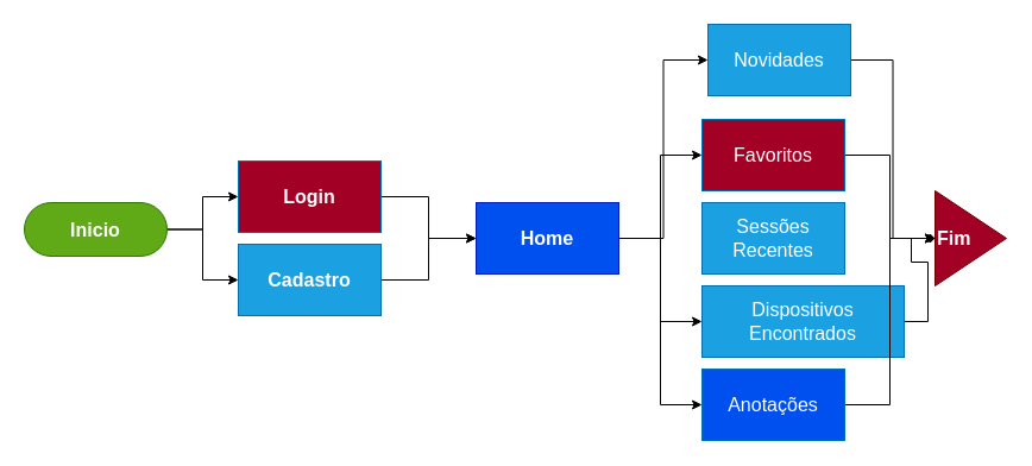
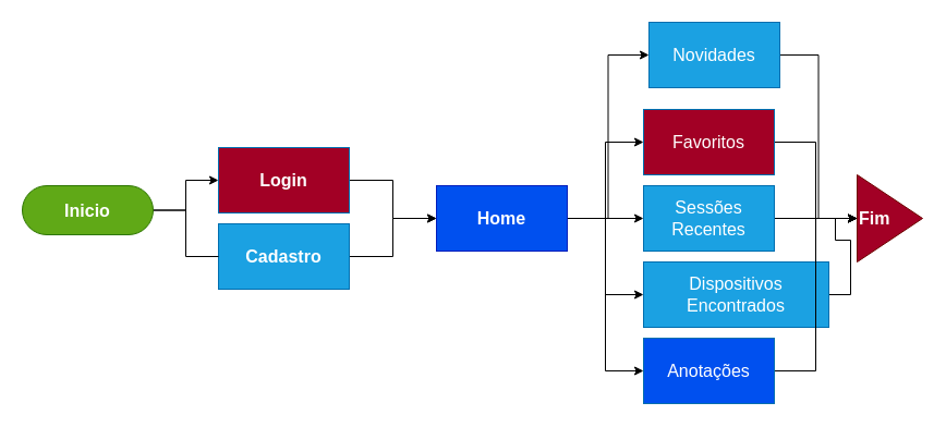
- <mxCell id="14" style="edgeStyle=orthogonalEdgeStyle;rounded=0;orthogonalLoop=1;jettySize=auto;html=1;entryX=0;entryY=0.5;entryDx=0;entryDy=0;fontSize=16;endArrow=diamond;" edge="1" parent="1" source="15" target="22"><mxGeometry relative="1" as="geometry" /></mxCell>
+ <mxCell id="14" style="edgeStyle=orthogonalEdgeStyle;rounded=0;orthogonalLoop=1;jettySize=auto;html=1;entryX=0;entryY=0.5;entryDx=0;entryDy=0;fontSize=16;" edge="1" parent="1" source="15" target="22"><mxGeometry relative="1" as="geometry" /></mxCell>
+ <mxCell id="8" style="edgeStyle=orthogonalEdgeStyle;rounded=0;orthogonalLoop=1;jettySize=auto;html=1;entryX=0;entryY=0.5;entryDx=0;entryDy=0;" edge="1" parent="1" source="11" target="17"><mxGeometry relative="1" as="geometry" /></mxCell>
+ <mxCell id="16" style="edgeStyle=orthogonalEdgeStyle;rounded=0;orthogonalLoop=1;jettySize=auto;html=1;entryX=0;entryY=0.5;entryDx=0;entryDy=0;fontSize=16;" edge="1" parent="1" source="17" target="22"><mxGeometry relative="1" as="geometry" /></mxCell>
- <mxCell id="24" style="edgeStyle=orthogonalEdgeStyle;rounded=0;orthogonalLoop=1;jettySize=auto;html=1;entryX=0;entryY=0.5;entryDx=0;entryDy=0;fontSize=16;fontStyle=1" edge="1" parent="1" source="25" target="5"><mxGeometry relative="1" as="geometry" /></mxCell>
+ <mxCell id="24" style="edgeStyle=orthogonalEdgeStyle;rounded=0;orthogonalLoop=1;jettySize=auto;html=1;entryX=0;entryY=0.5;entryDx=0;entryDy=0;fontSize=16;fontStyle=1;endArrow=none;" edge="1" parent="1" source="25" target="5"><mxGeometry relative="1" as="geometry" /></mxCell>
